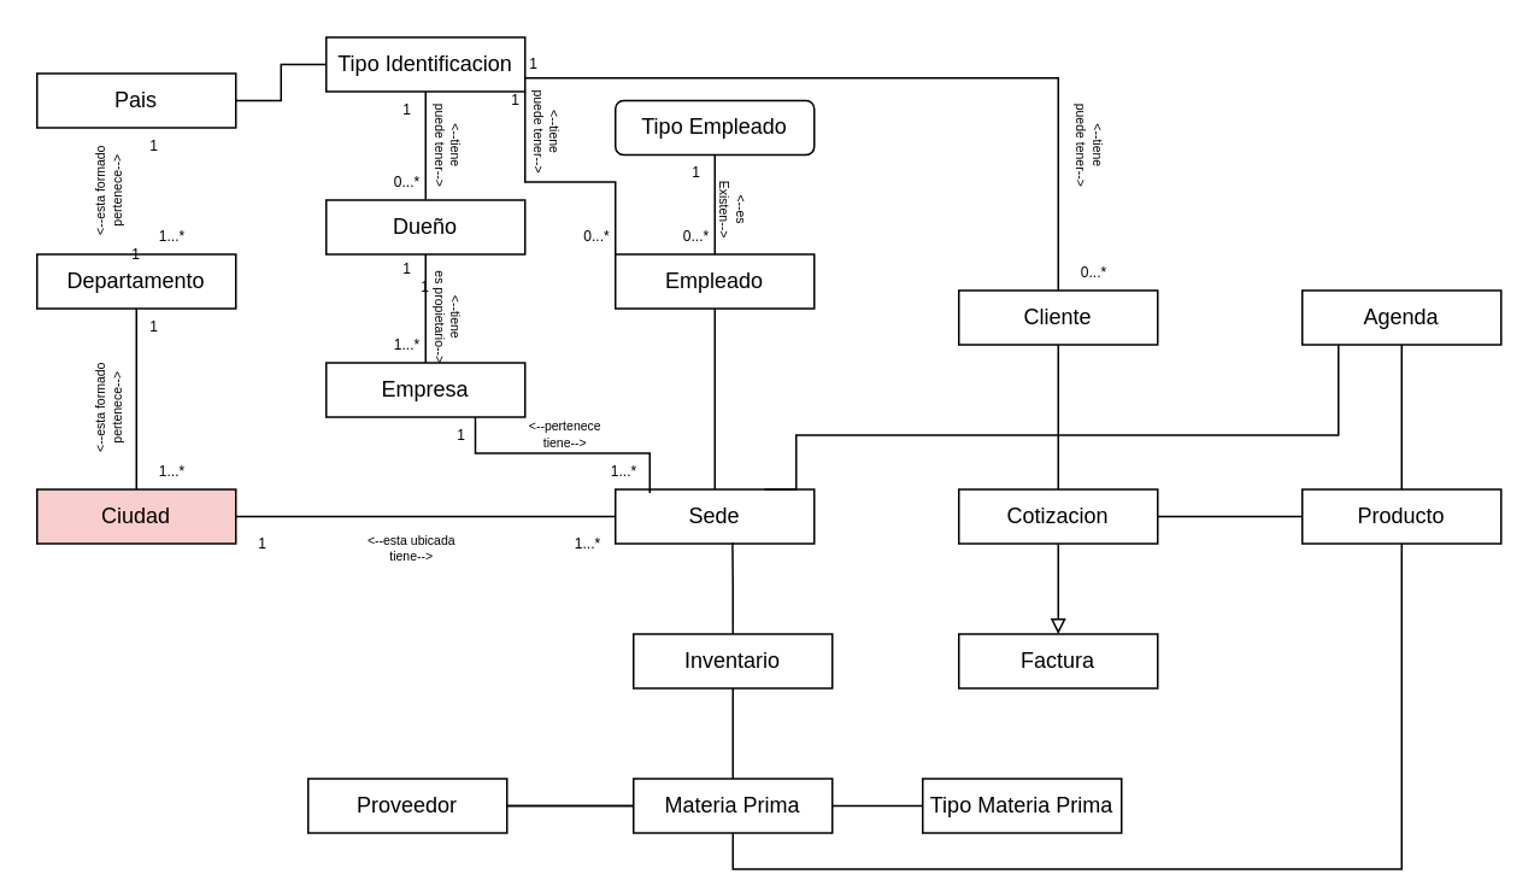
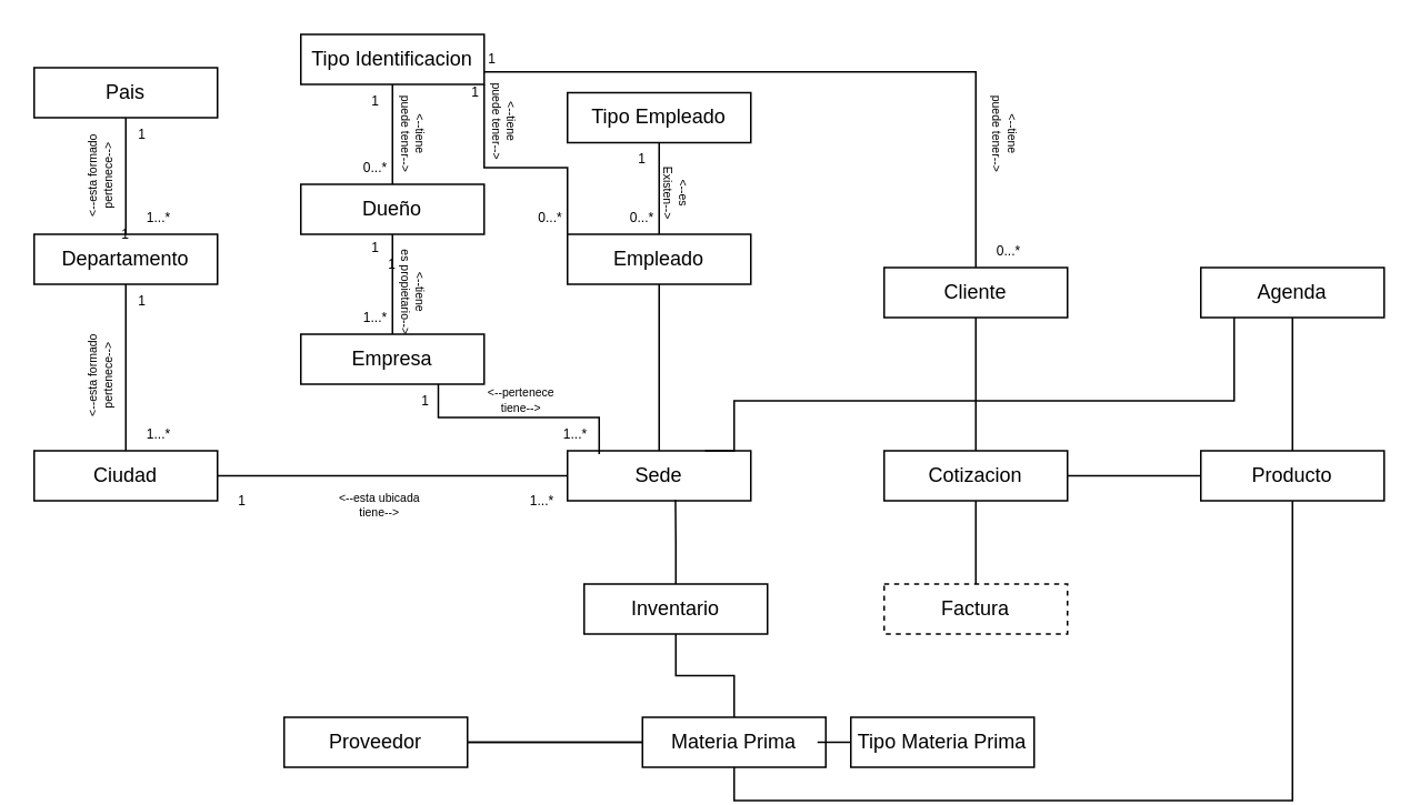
- <mxCell id="2" value="" style="edgeStyle=orthogonalEdgeStyle;rounded=0;orthogonalLoop=1;jettySize=auto;html=1;fontSize=8;endArrow=none;endFill=0;" edge="1" parent="1" source="3" target="28"><mxGeometry relative="1" as="geometry" /></mxCell>
+ <mxCell id="2" value="" style="edgeStyle=orthogonalEdgeStyle;rounded=0;orthogonalLoop=1;jettySize=auto;html=1;fontSize=8;endArrow=none;endFill=0;" edge="1" parent="1" source="3" target="4"><mxGeometry relative="1" as="geometry" /></mxCell>
- <mxCell id="18" value="&lt;font style=&quot;vertical-align: inherit&quot;&gt;&lt;font style=&quot;vertical-align: inherit&quot;&gt;Tipo Empleado&lt;br&gt;&lt;/font&gt;&lt;/font&gt;" style="whiteSpace=wrap;html=1;rounded=1;" parent="1" vertex="1"><mxGeometry x="340" y="55" width="110" height="30" as="geometry" /></mxCell>
+ <mxCell id="18" value="&lt;font style=&quot;vertical-align: inherit&quot;&gt;&lt;font style=&quot;vertical-align: inherit&quot;&gt;Tipo Empleado&lt;br&gt;&lt;/font&gt;&lt;/font&gt;" style="rounded=0;whiteSpace=wrap;html=1;" parent="1" vertex="1"><mxGeometry x="340" y="55" width="110" height="30" as="geometry" /></mxCell>
- <mxCell id="7" value="&lt;font style=&quot;vertical-align: inherit&quot;&gt;&lt;font style=&quot;vertical-align: inherit&quot;&gt;Ciudad&lt;/font&gt;&lt;/font&gt;" style="rounded=0;whiteSpace=wrap;html=1;fillColor=#f8cecc;" parent="1" vertex="1"><mxGeometry x="20" y="270" width="110" height="30" as="geometry" /></mxCell>
+ <mxCell id="7" value="&lt;font style=&quot;vertical-align: inherit&quot;&gt;&lt;font style=&quot;vertical-align: inherit&quot;&gt;Ciudad&lt;/font&gt;&lt;/font&gt;" style="rounded=0;whiteSpace=wrap;html=1;" parent="1" vertex="1"><mxGeometry x="20" y="270" width="110" height="30" as="geometry" /></mxCell>
- <mxCell id="35" style="edgeStyle=orthogonalEdgeStyle;rounded=0;orthogonalLoop=1;jettySize=auto;html=1;exitX=0.5;exitY=1;exitDx=0;exitDy=0;endArrow=block;endFill=0;" edge="1" parent="1" source="36" target="31"><mxGeometry relative="1" as="geometry" /></mxCell>
+ <mxCell id="35" style="edgeStyle=orthogonalEdgeStyle;rounded=0;orthogonalLoop=1;jettySize=auto;html=1;exitX=0.5;exitY=1;exitDx=0;exitDy=0;endArrow=none;endFill=0;" edge="1" parent="1" source="36" target="31"><mxGeometry relative="1" as="geometry" /></mxCell>
- <mxCell id="31" value="&lt;font style=&quot;vertical-align: inherit&quot;&gt;&lt;font style=&quot;vertical-align: inherit&quot;&gt;&lt;font style=&quot;vertical-align: inherit&quot;&gt;&lt;font style=&quot;vertical-align: inherit&quot;&gt;Factura&lt;/font&gt;&lt;/font&gt;&lt;br&gt;&lt;/font&gt;&lt;/font&gt;" style="rounded=0;whiteSpace=wrap;html=1;" parent="1" vertex="1"><mxGeometry x="530" y="350" width="110" height="30" as="geometry" /></mxCell>
+ <mxCell id="31" value="&lt;font style=&quot;vertical-align: inherit&quot;&gt;&lt;font style=&quot;vertical-align: inherit&quot;&gt;&lt;font style=&quot;vertical-align: inherit&quot;&gt;&lt;font style=&quot;vertical-align: inherit&quot;&gt;Factura&lt;/font&gt;&lt;/font&gt;&lt;br&gt;&lt;/font&gt;&lt;/font&gt;" style="rounded=0;whiteSpace=wrap;html=1;dashed=1;" parent="1" vertex="1"><mxGeometry x="530" y="350" width="110" height="30" as="geometry" /></mxCell>
- <mxCell id="10" value="&lt;font style=&quot;vertical-align: inherit&quot;&gt;&lt;font style=&quot;vertical-align: inherit&quot;&gt;&lt;font style=&quot;vertical-align: inherit&quot;&gt;&lt;font style=&quot;vertical-align: inherit&quot;&gt;Materia Prima&lt;/font&gt;&lt;/font&gt;&lt;br&gt;&lt;/font&gt;&lt;/font&gt;" style="rounded=0;whiteSpace=wrap;html=1;" parent="1" vertex="1"><mxGeometry x="350" y="430" width="110" height="30" as="geometry" /></mxCell>
+ <mxCell id="10" value="&lt;font style=&quot;vertical-align: inherit&quot;&gt;&lt;font style=&quot;vertical-align: inherit&quot;&gt;&lt;font style=&quot;vertical-align: inherit&quot;&gt;&lt;font style=&quot;vertical-align: inherit&quot;&gt;Materia Prima&lt;/font&gt;&lt;/font&gt;&lt;br&gt;&lt;/font&gt;&lt;/font&gt;" style="rounded=0;whiteSpace=wrap;html=1;" parent="1" vertex="1"><mxGeometry x="385" y="430" width="110" height="30" as="geometry" /></mxCell>
